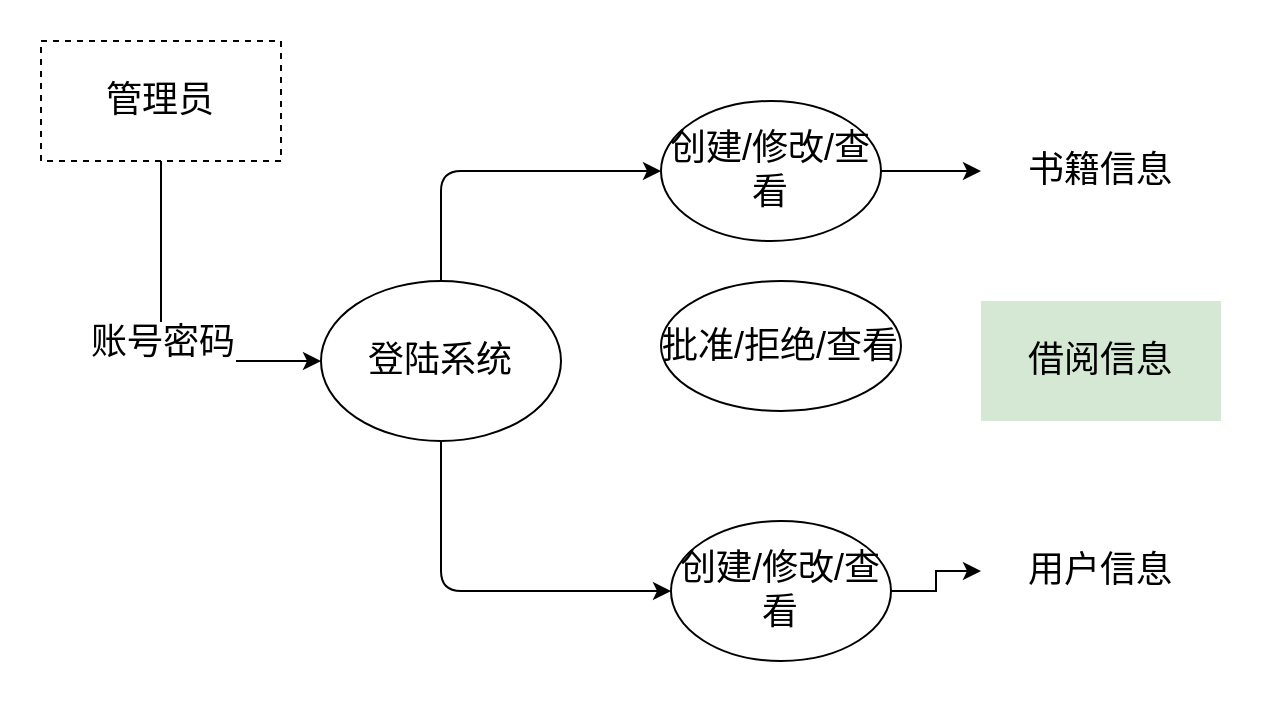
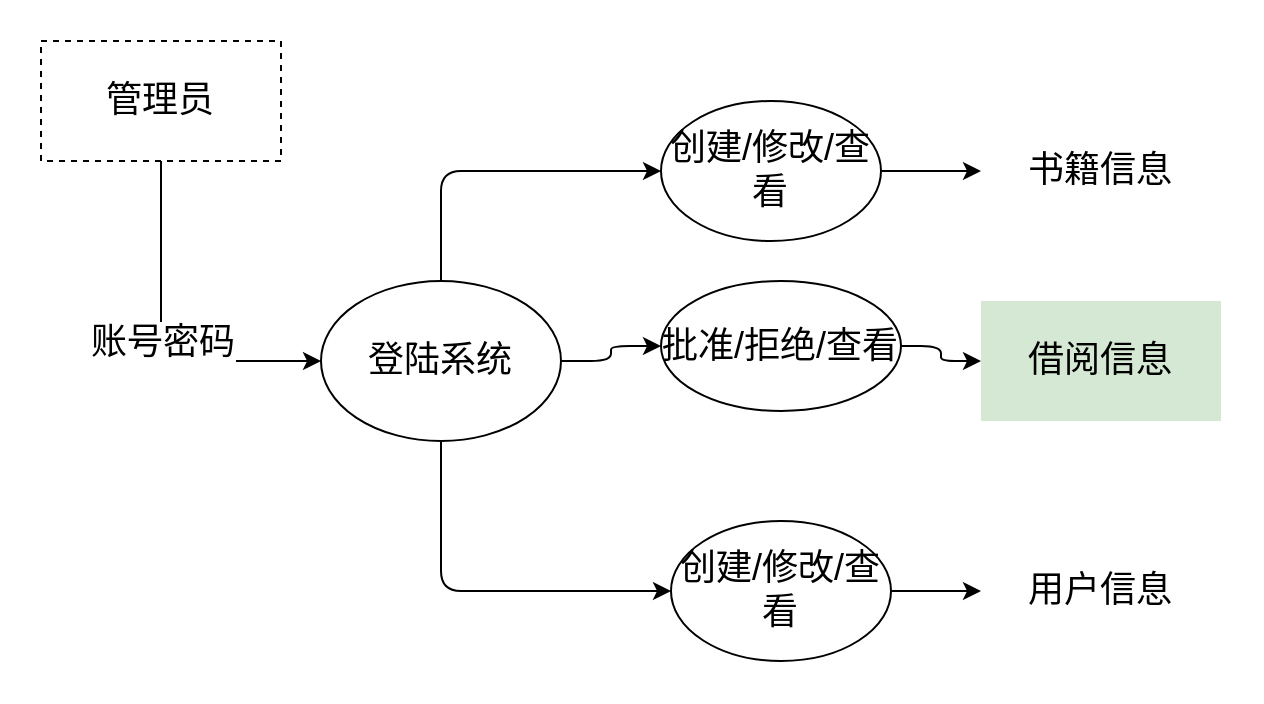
+ <mxCell id="16" style="edgeStyle=orthogonalEdgeStyle;rounded=1;orthogonalLoop=1;jettySize=auto;html=1;fontSize=18;" edge="1" parent="1" source="11" target="15"><mxGeometry relative="1" as="geometry"><mxPoint x="550" y="250" as="targetPoint" /><mxPoint x="450" y="180" as="sourcePoint" /></mxGeometry></mxCell>
+ <mxCell id="6" style="edgeStyle=orthogonalEdgeStyle;rounded=1;orthogonalLoop=1;jettySize=auto;html=1;fontSize=18;exitX=1;exitY=0.5;exitDx=0;exitDy=0;" edge="1" parent="1" source="8" target="11"><mxGeometry relative="1" as="geometry"><mxPoint x="400" y="180" as="targetPoint" /><mxPoint x="290" y="190" as="sourcePoint" /></mxGeometry></mxCell>
- <mxCell id="17" value="用户信息" style="rounded=0;whiteSpace=wrap;html=1;fontSize=18;strokeColor=none;" vertex="1" parent="1"><mxGeometry x="490" y="255" width="120" height="60" as="geometry" /></mxCell>
+ <mxCell id="17" value="用户信息" style="rounded=0;whiteSpace=wrap;html=1;fontSize=18;strokeColor=none;" vertex="1" parent="1"><mxGeometry x="490" y="265" width="120" height="60" as="geometry" /></mxCell>
